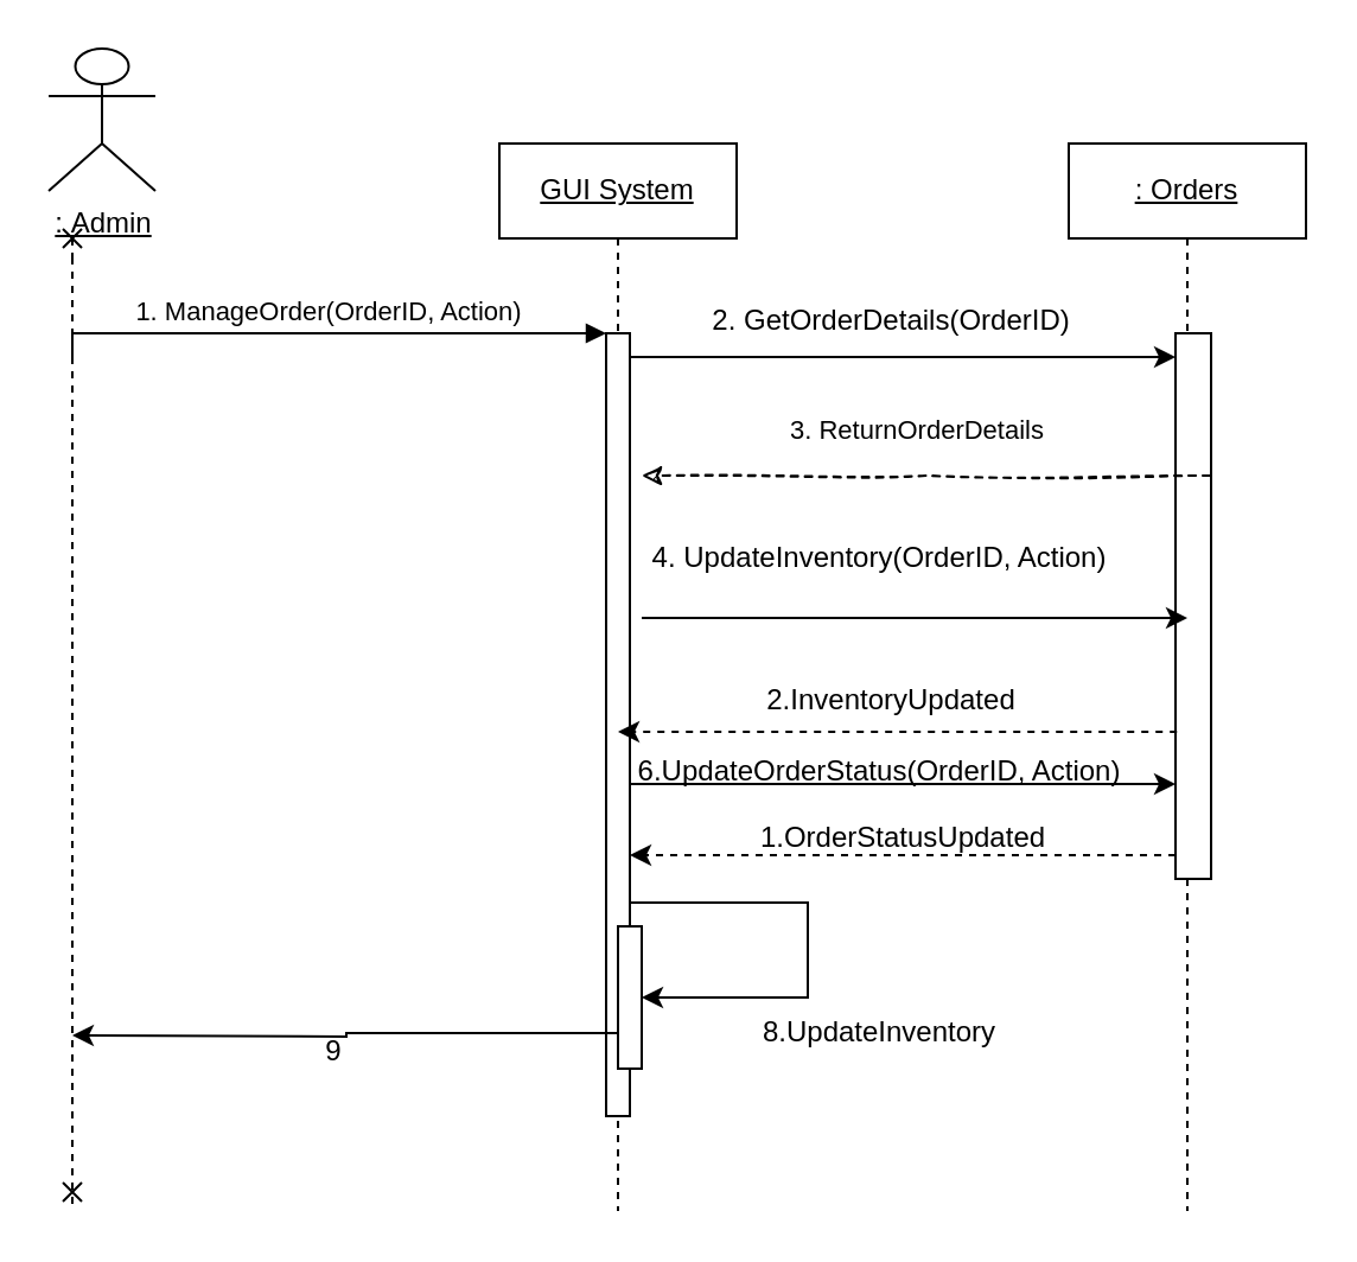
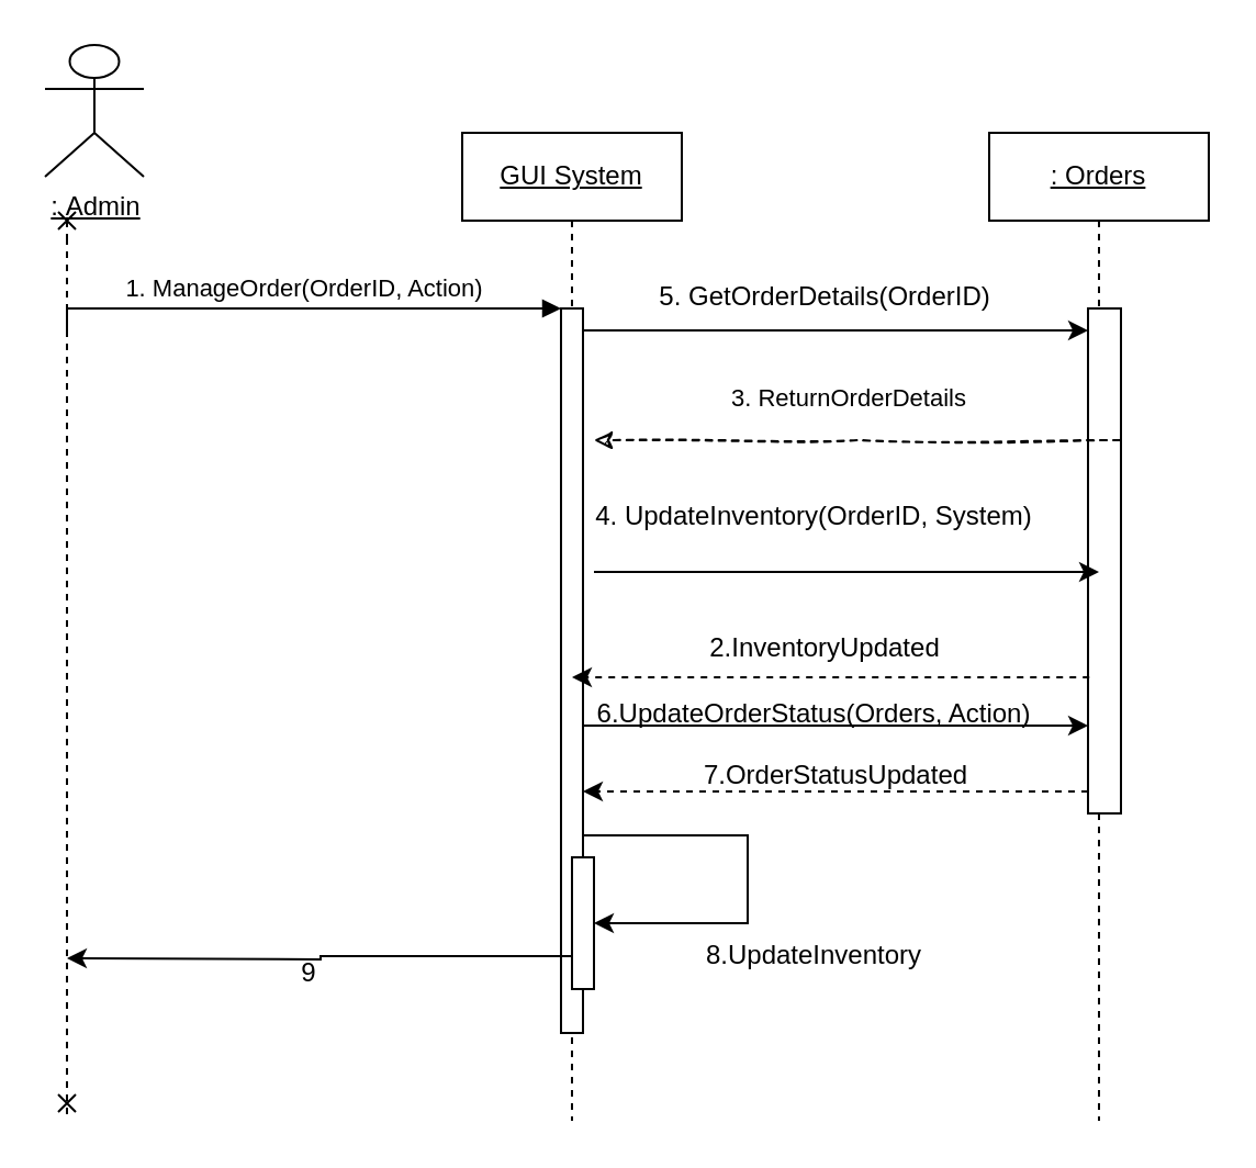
- <mxCell id="6" value="2.&amp;nbsp;GetOrderDetails(OrderID)" style="text;html=1;align=center;verticalAlign=middle;resizable=0;points=[];autosize=1;strokeColor=none;fillColor=none;" vertex="1" parent="1"><mxGeometry x="290" y="120" width="170" height="30" as="geometry" /></mxCell>
+ <mxCell id="6" value="5.&amp;nbsp;GetOrderDetails(OrderID)" style="text;html=1;align=center;verticalAlign=middle;resizable=0;points=[];autosize=1;strokeColor=none;fillColor=none;" vertex="1" parent="1"><mxGeometry x="290" y="120" width="170" height="30" as="geometry" /></mxCell>
- <mxCell id="20" value="4.&amp;nbsp;UpdateInventory(OrderID, Action) " style="text;html=1;align=center;verticalAlign=middle;resizable=0;points=[];autosize=1;strokeColor=none;fillColor=none;" vertex="1" parent="1"><mxGeometry x="265" y="220" width="210" height="30" as="geometry" /></mxCell>
+ <mxCell id="20" value="4.&amp;nbsp;UpdateInventory(OrderID, System) " style="text;html=1;align=center;verticalAlign=middle;resizable=0;points=[];autosize=1;strokeColor=none;fillColor=none;" vertex="1" parent="1"><mxGeometry x="265" y="220" width="210" height="30" as="geometry" /></mxCell>
- <mxCell id="24" value="6.UpdateOrderStatus(OrderID, Action)" style="text;html=1;align=center;verticalAlign=middle;resizable=0;points=[];autosize=1;strokeColor=none;fillColor=none;" vertex="1" parent="1"><mxGeometry x="255" y="310" width="230" height="30" as="geometry" /></mxCell>
+ <mxCell id="24" value="6.UpdateOrderStatus(Orders, Action)" style="text;html=1;align=center;verticalAlign=middle;resizable=0;points=[];autosize=1;strokeColor=none;fillColor=none;" vertex="1" parent="1"><mxGeometry x="255" y="310" width="230" height="30" as="geometry" /></mxCell>
- <mxCell id="26" value="1.OrderStatusUpdated" style="text;html=1;align=center;verticalAlign=middle;resizable=0;points=[];autosize=1;strokeColor=none;fillColor=none;" vertex="1" parent="1"><mxGeometry x="310" y="338" width="140" height="30" as="geometry" /></mxCell>
+ <mxCell id="26" value="7.OrderStatusUpdated" style="text;html=1;align=center;verticalAlign=middle;resizable=0;points=[];autosize=1;strokeColor=none;fillColor=none;" vertex="1" parent="1"><mxGeometry x="310" y="338" width="140" height="30" as="geometry" /></mxCell>
